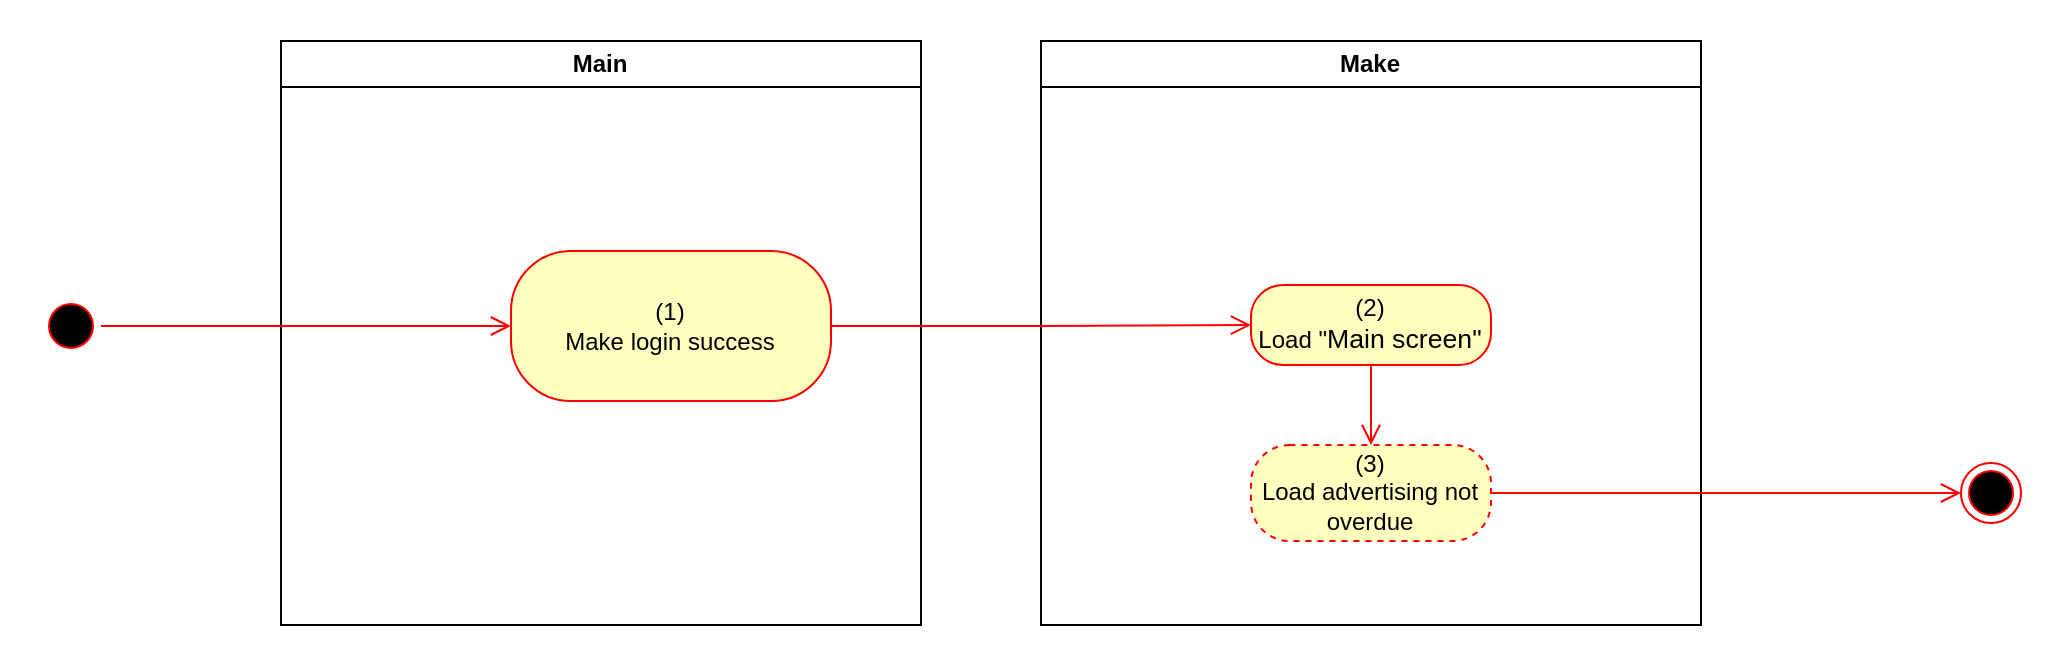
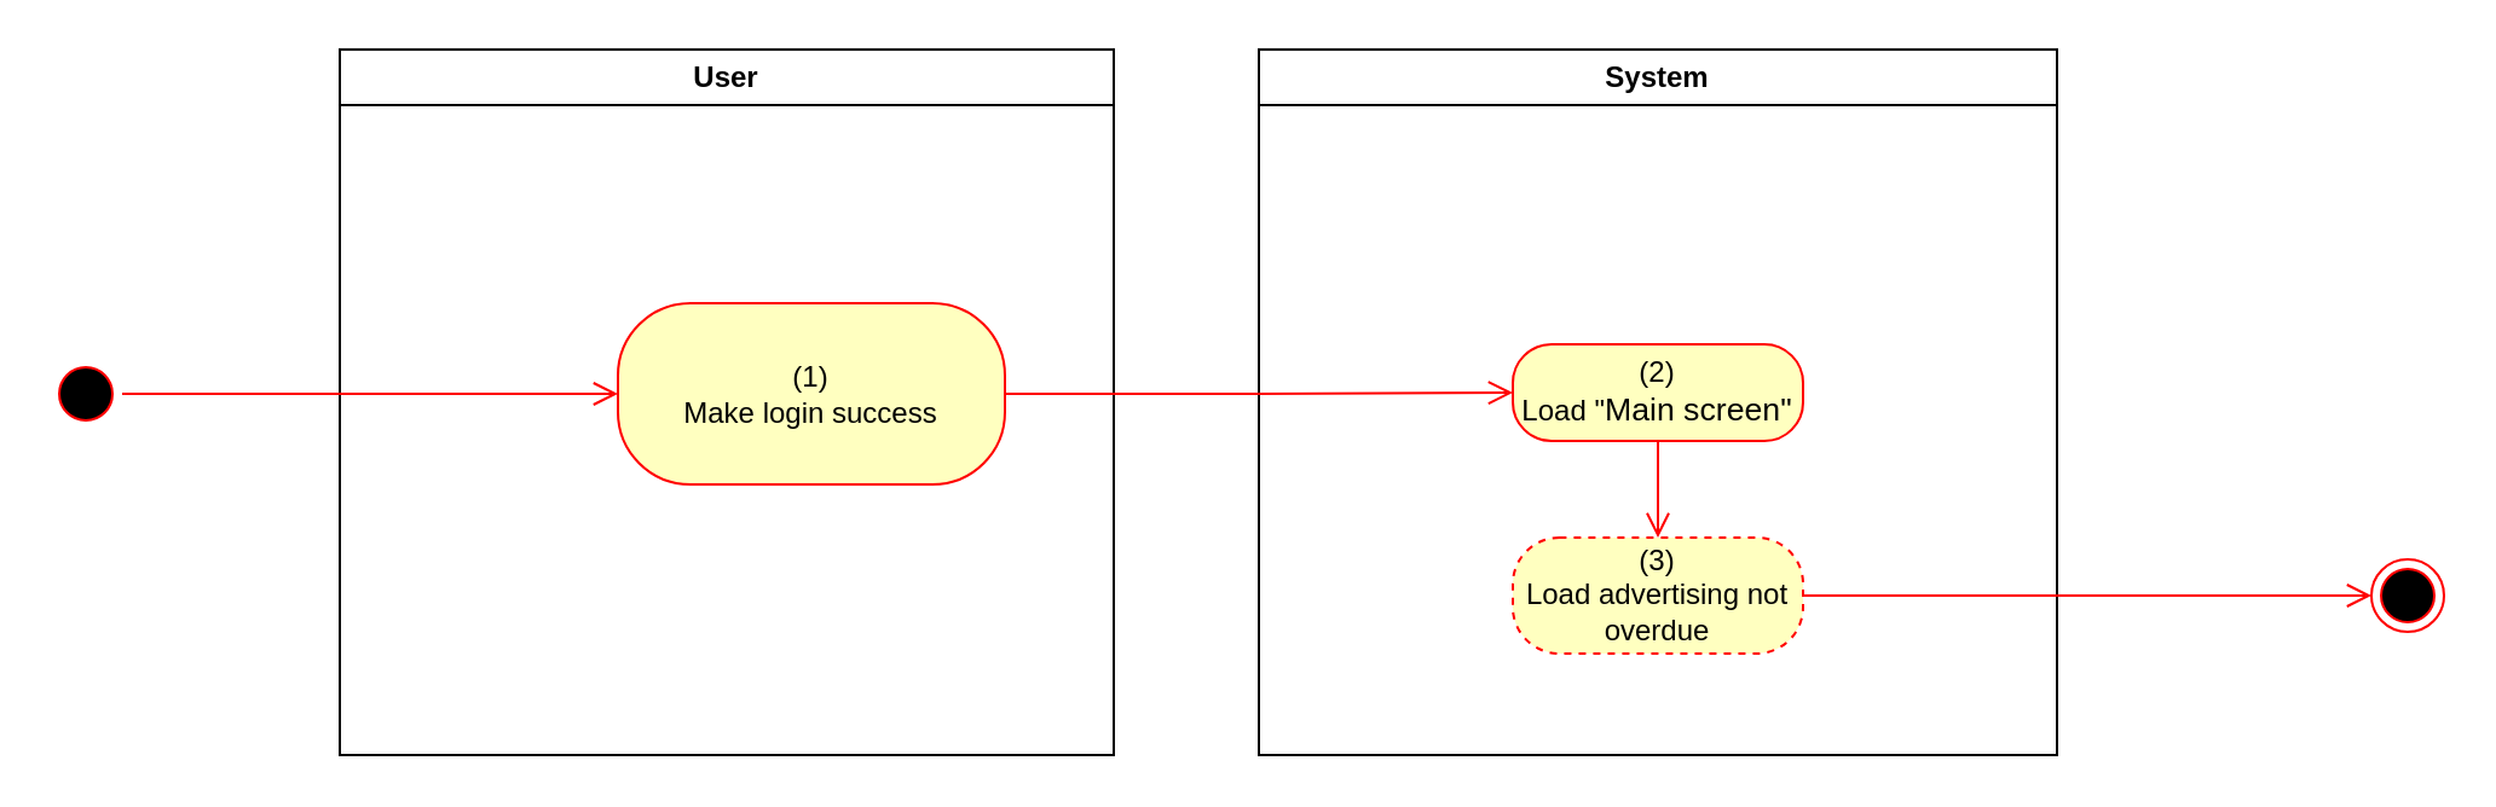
- <mxCell id="2" value="Main" style="swimlane;whiteSpace=wrap" vertex="1" parent="1"><mxGeometry x="140" y="20" width="320" height="292" as="geometry"><mxRectangle x="120" y="128" width="60" height="23" as="alternateBounds" /></mxGeometry></mxCell>
+ <mxCell id="2" value="User" style="swimlane;whiteSpace=wrap" vertex="1" parent="1"><mxGeometry x="140" y="20" width="320" height="292" as="geometry"><mxRectangle x="120" y="128" width="60" height="23" as="alternateBounds" /></mxGeometry></mxCell>
- <mxCell id="4" value="Make" style="swimlane;whiteSpace=wrap;startSize=23;" vertex="1" parent="1"><mxGeometry x="520" y="20" width="330" height="292" as="geometry" /></mxCell>
+ <mxCell id="4" value="System" style="swimlane;whiteSpace=wrap;startSize=23;" vertex="1" parent="1"><mxGeometry x="520" y="20" width="330" height="292" as="geometry" /></mxCell>
